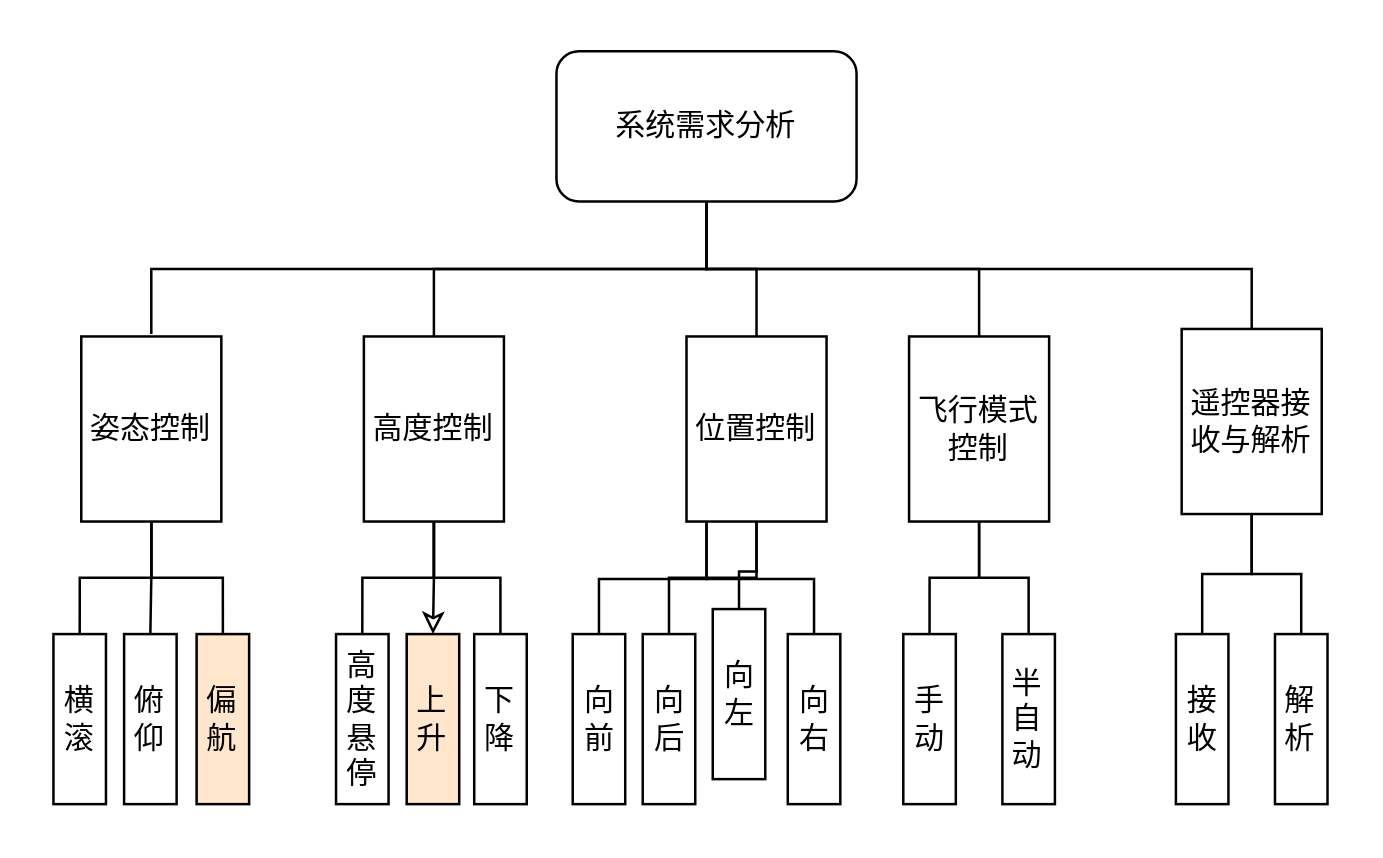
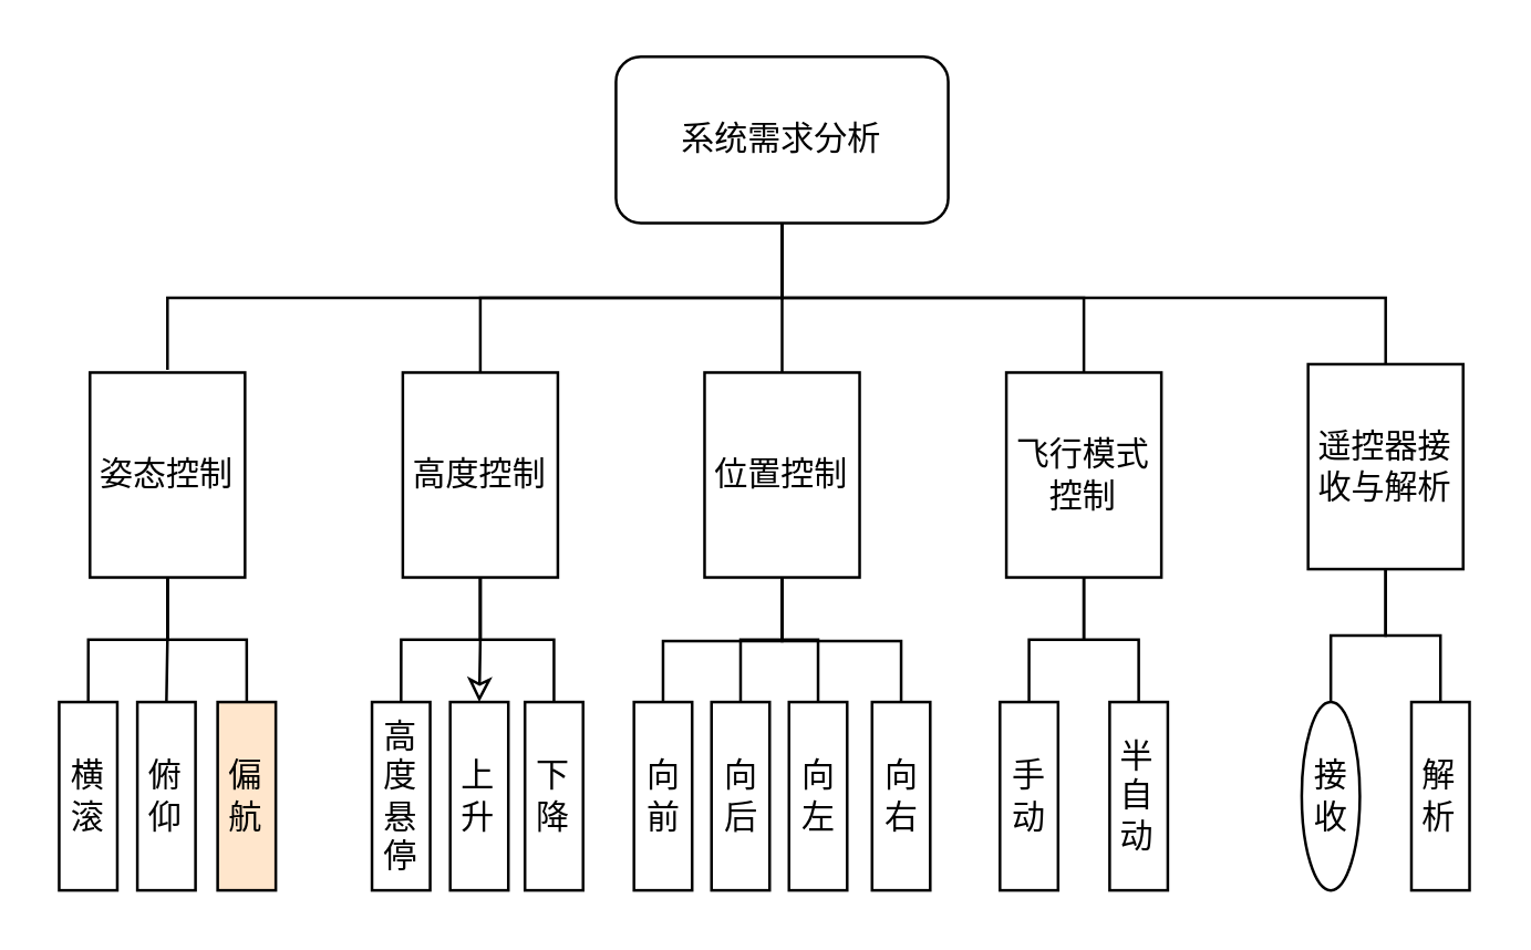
- <mxCell id="20" value="位置控制" style="rounded=0;whiteSpace=wrap;html=1;" vertex="1" parent="1"><mxGeometry x="274" y="134" width="56" height="74" as="geometry" /></mxCell>
+ <mxCell id="20" value="位置控制" style="rounded=0;whiteSpace=wrap;html=1;" vertex="1" parent="1"><mxGeometry x="254" y="134" width="56" height="74" as="geometry" /></mxCell>
- <mxCell id="35" value="向左" style="rounded=0;whiteSpace=wrap;html=1;" vertex="1" parent="1"><mxGeometry x="284.5" y="243" width="21" height="68" as="geometry" /></mxCell>
+ <mxCell id="35" value="向左" style="rounded=0;whiteSpace=wrap;html=1;" vertex="1" parent="1"><mxGeometry x="284.5" y="253" width="21" height="68" as="geometry" /></mxCell>
- <mxCell id="31" value="上升" style="rounded=0;whiteSpace=wrap;html=1;fillColor=#ffe6cc;" vertex="1" parent="1"><mxGeometry x="162.12" y="253" width="21" height="68" as="geometry" /></mxCell>
+ <mxCell id="31" value="上升" style="rounded=0;whiteSpace=wrap;html=1;" vertex="1" parent="1"><mxGeometry x="162.12" y="253" width="21" height="68" as="geometry" /></mxCell>
- <mxCell id="39" value="接收" style="rounded=0;whiteSpace=wrap;html=1;" vertex="1" parent="1"><mxGeometry x="469.69" y="253" width="21" height="68" as="geometry" /></mxCell>
+ <mxCell id="39" value="接收" style="ellipse;whiteSpace=wrap;html=1;" vertex="1" parent="1"><mxGeometry x="469.69" y="253" width="21" height="68" as="geometry" /></mxCell>
